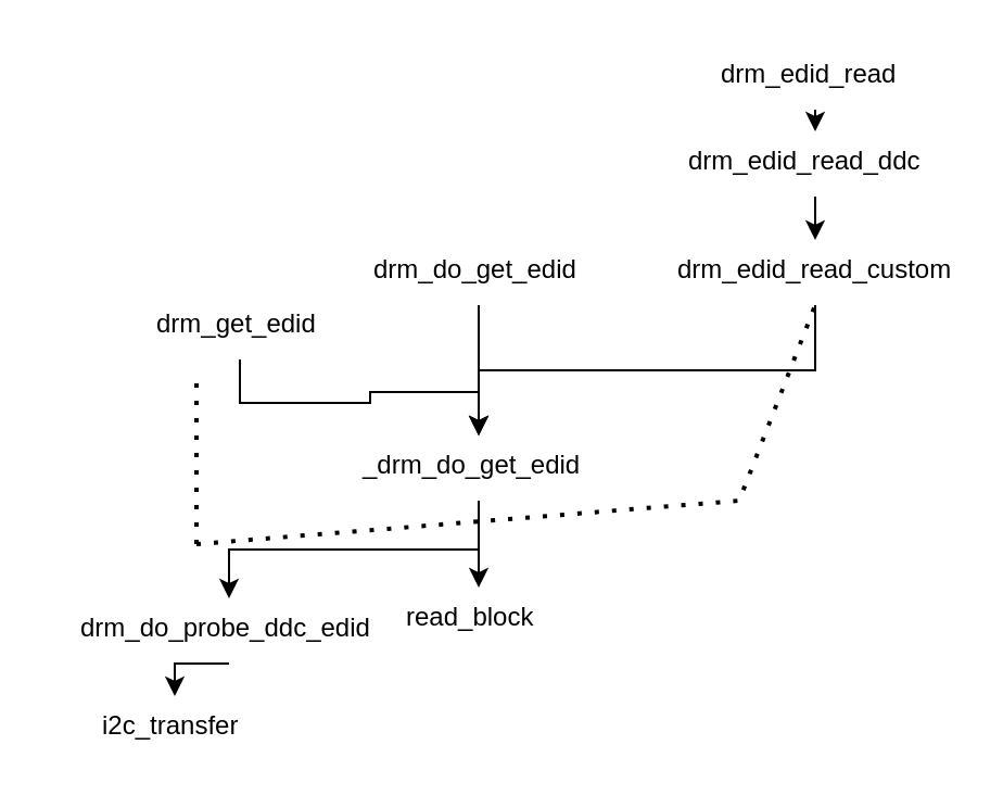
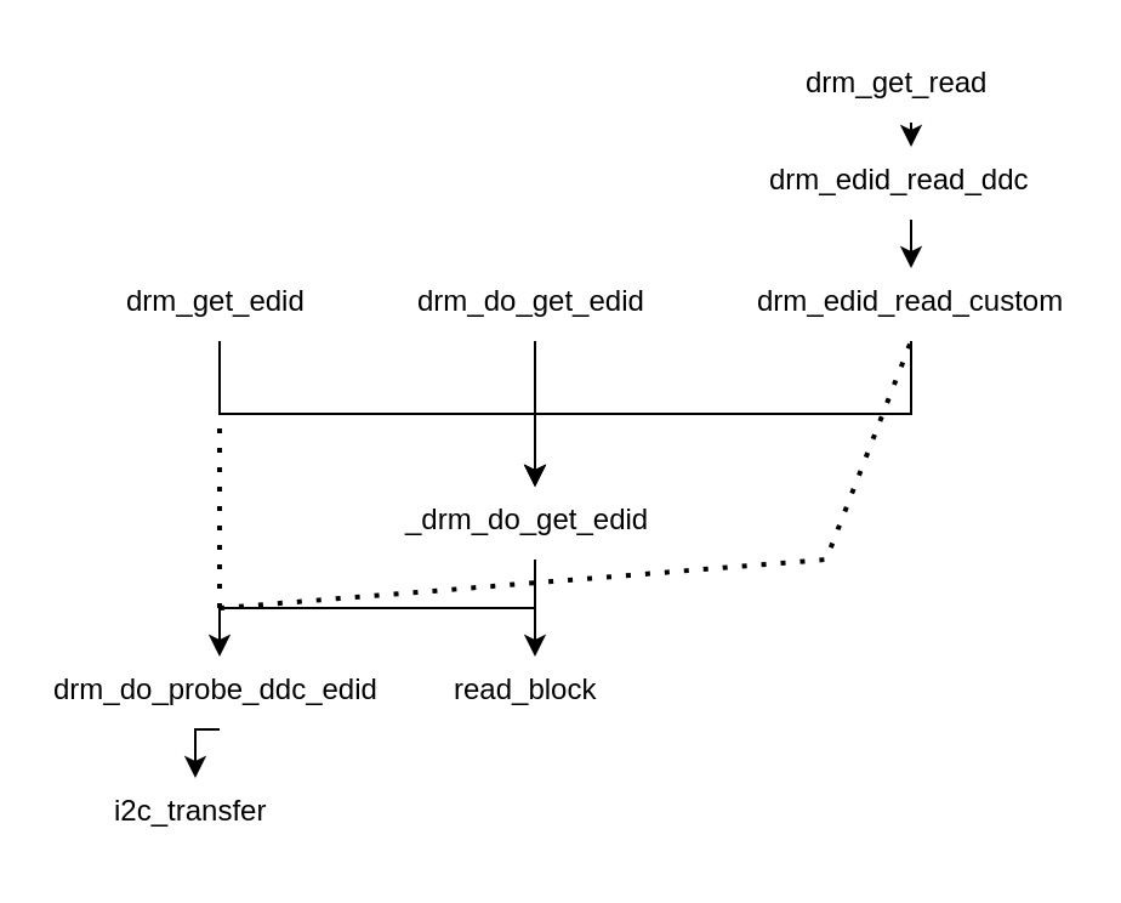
- <mxCell id="17" value="drm_edid_read" style="text;whiteSpace=wrap;html=1;" vertex="1" parent="1"><mxGeometry x="330" y="20" width="90" height="30" as="geometry" /></mxCell>
+ <mxCell id="17" value="drm_get_read" style="text;whiteSpace=wrap;html=1;" vertex="1" parent="1"><mxGeometry x="330" y="20" width="90" height="30" as="geometry" /></mxCell>
- <mxCell id="5" value="drm_get_edid" style="text;whiteSpace=wrap;html=1;" vertex="1" parent="1"><mxGeometry x="70" y="135" width="80" height="30" as="geometry" /></mxCell>
+ <mxCell id="5" value="drm_get_edid" style="text;whiteSpace=wrap;html=1;" vertex="1" parent="1"><mxGeometry x="50" y="110" width="80" height="30" as="geometry" /></mxCell>
- <mxCell id="14" value="drm_do_probe_ddc_edid" style="text;whiteSpace=wrap;html=1;" vertex="1" parent="1"><mxGeometry x="35" y="275" width="140" height="30" as="geometry" /></mxCell>
+ <mxCell id="14" value="drm_do_probe_ddc_edid" style="text;whiteSpace=wrap;html=1;" vertex="1" parent="1"><mxGeometry x="20" y="270" width="140" height="30" as="geometry" /></mxCell>
